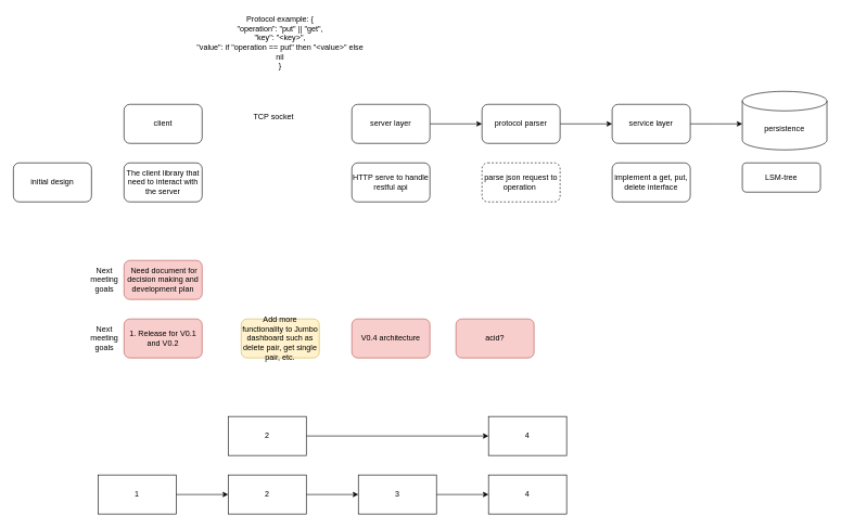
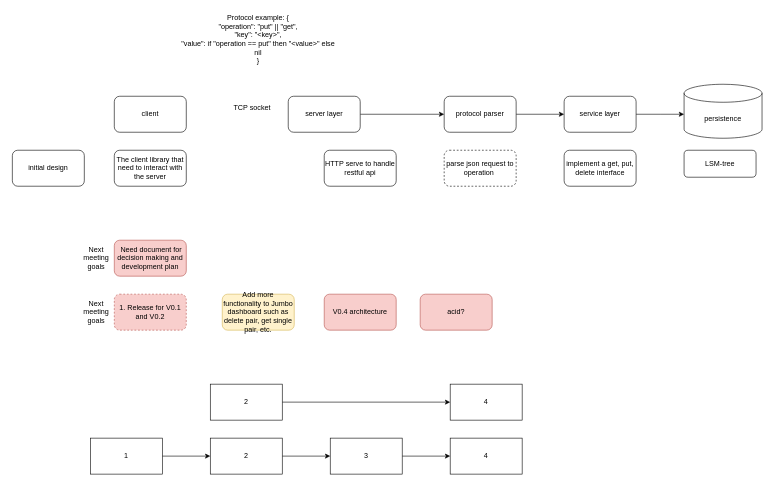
- <mxCell id="4" value="server layer" style="rounded=1;whiteSpace=wrap;html=1;" parent="1" vertex="1"><mxGeometry x="540" y="160" width="120" height="60" as="geometry" /></mxCell>
+ <mxCell id="4" value="server layer" style="rounded=1;whiteSpace=wrap;html=1;" parent="1" vertex="1"><mxGeometry x="480" y="160" width="120" height="60" as="geometry" /></mxCell>
- <mxCell id="23" value="1. Release for V0.1 and V0.2" style="rounded=1;whiteSpace=wrap;html=1;fillColor=#f8cecc;strokeColor=#b85450;" vertex="1" parent="1"><mxGeometry x="190" y="490" width="120" height="60" as="geometry" /></mxCell>
+ <mxCell id="23" value="1. Release for V0.1 and V0.2" style="rounded=1;whiteSpace=wrap;html=1;fillColor=#f8cecc;strokeColor=#b85450;dashed=1;" vertex="1" parent="1"><mxGeometry x="190" y="490" width="120" height="60" as="geometry" /></mxCell>
